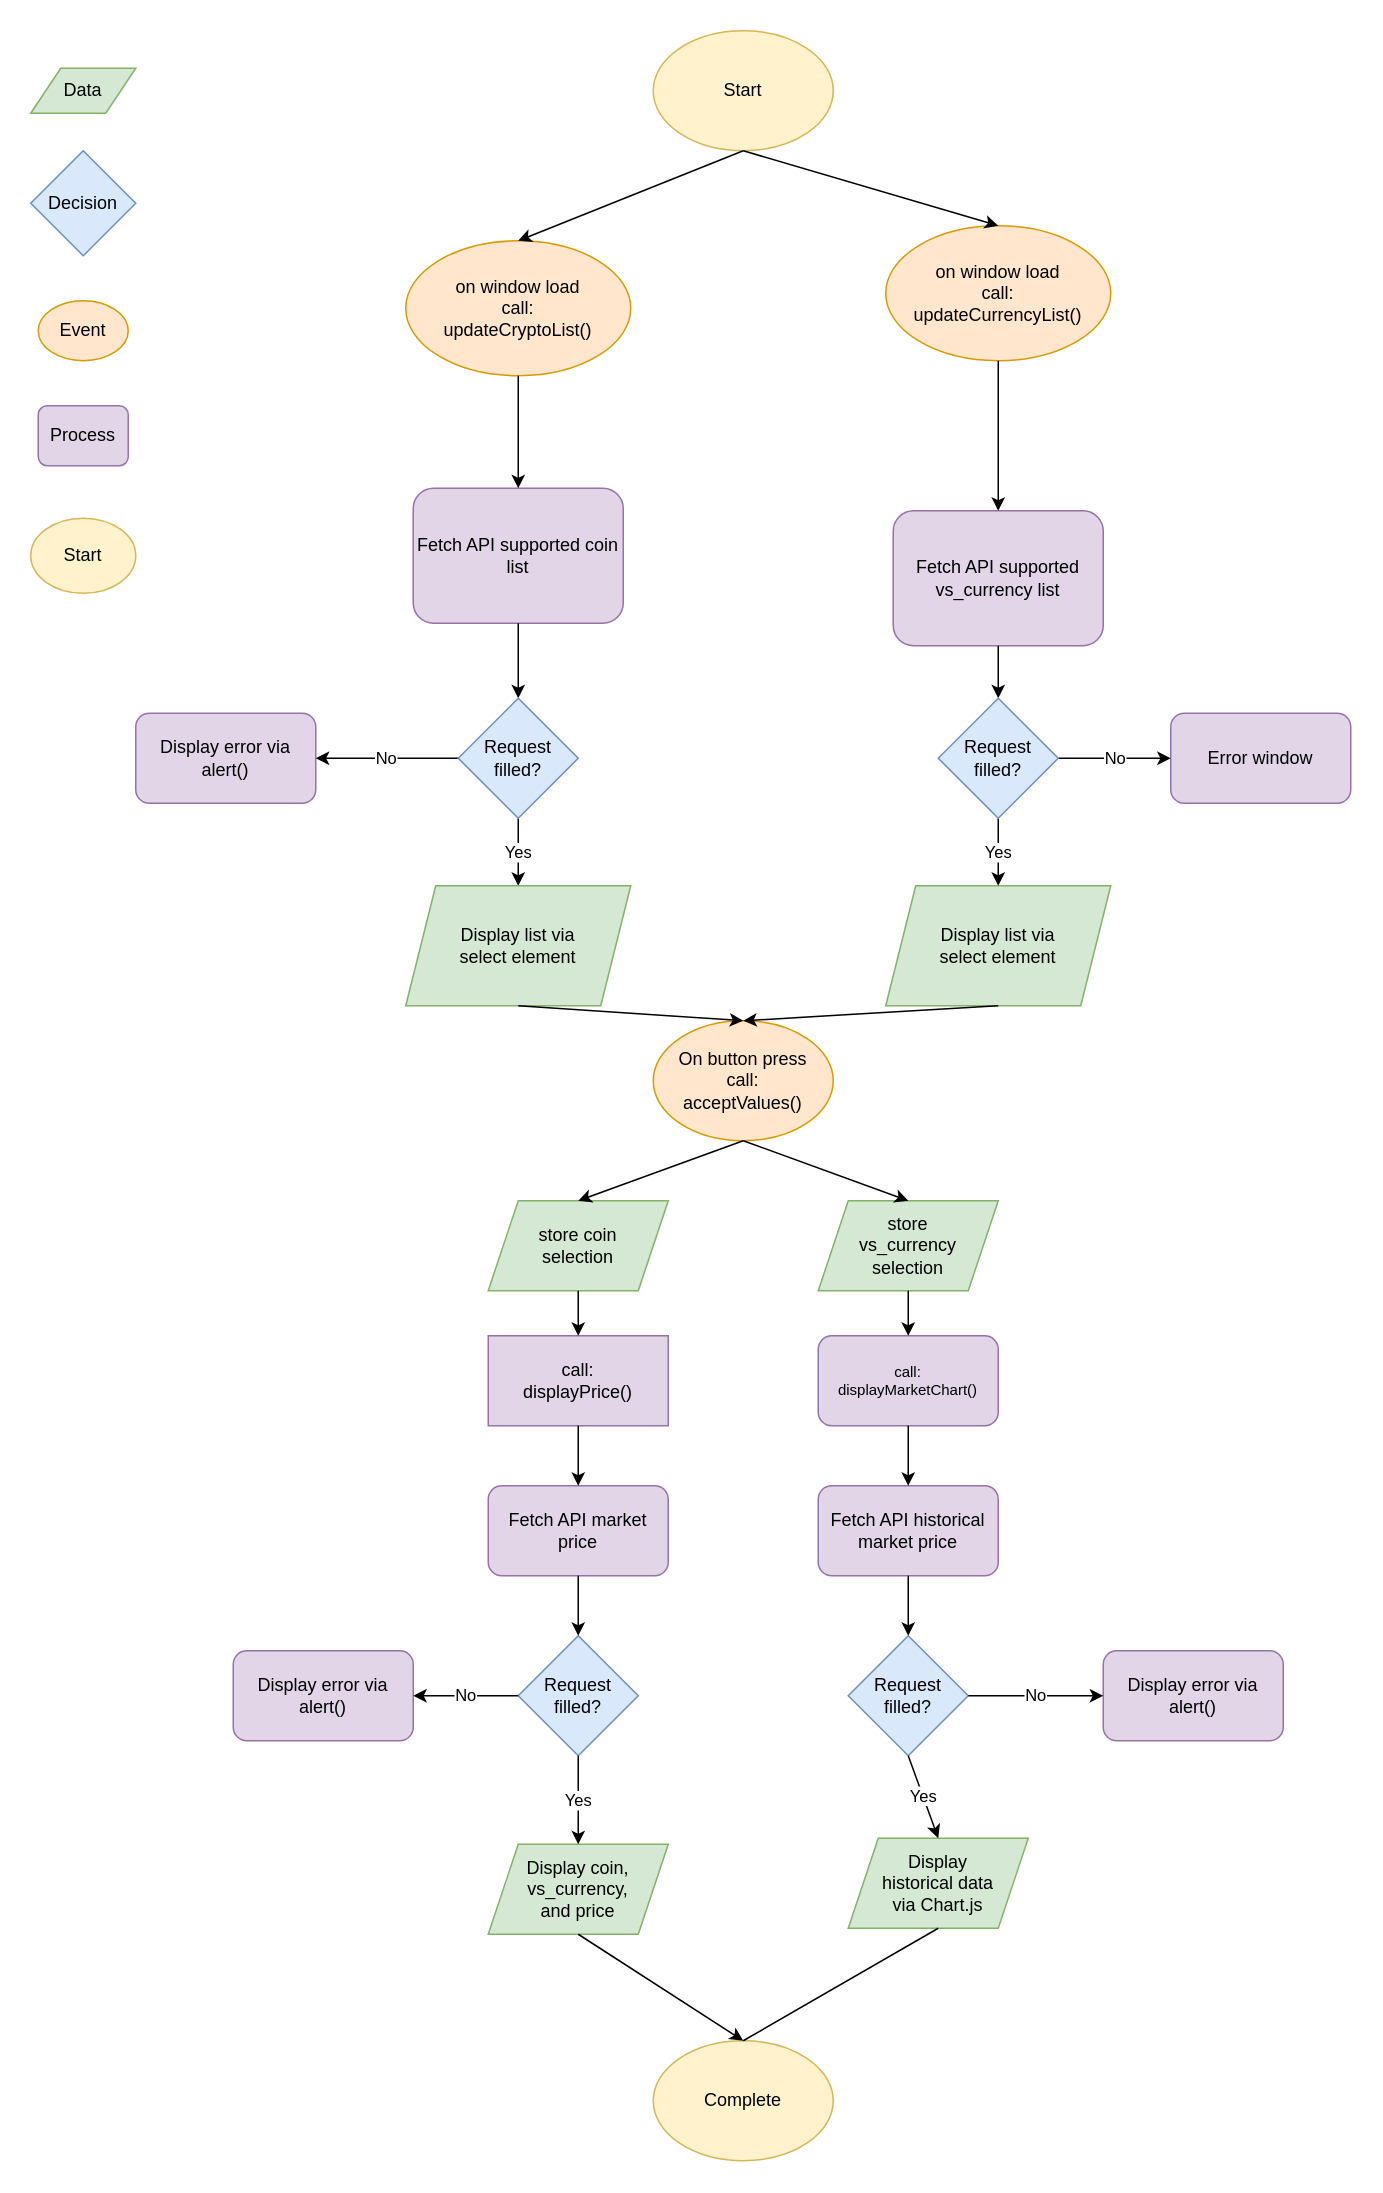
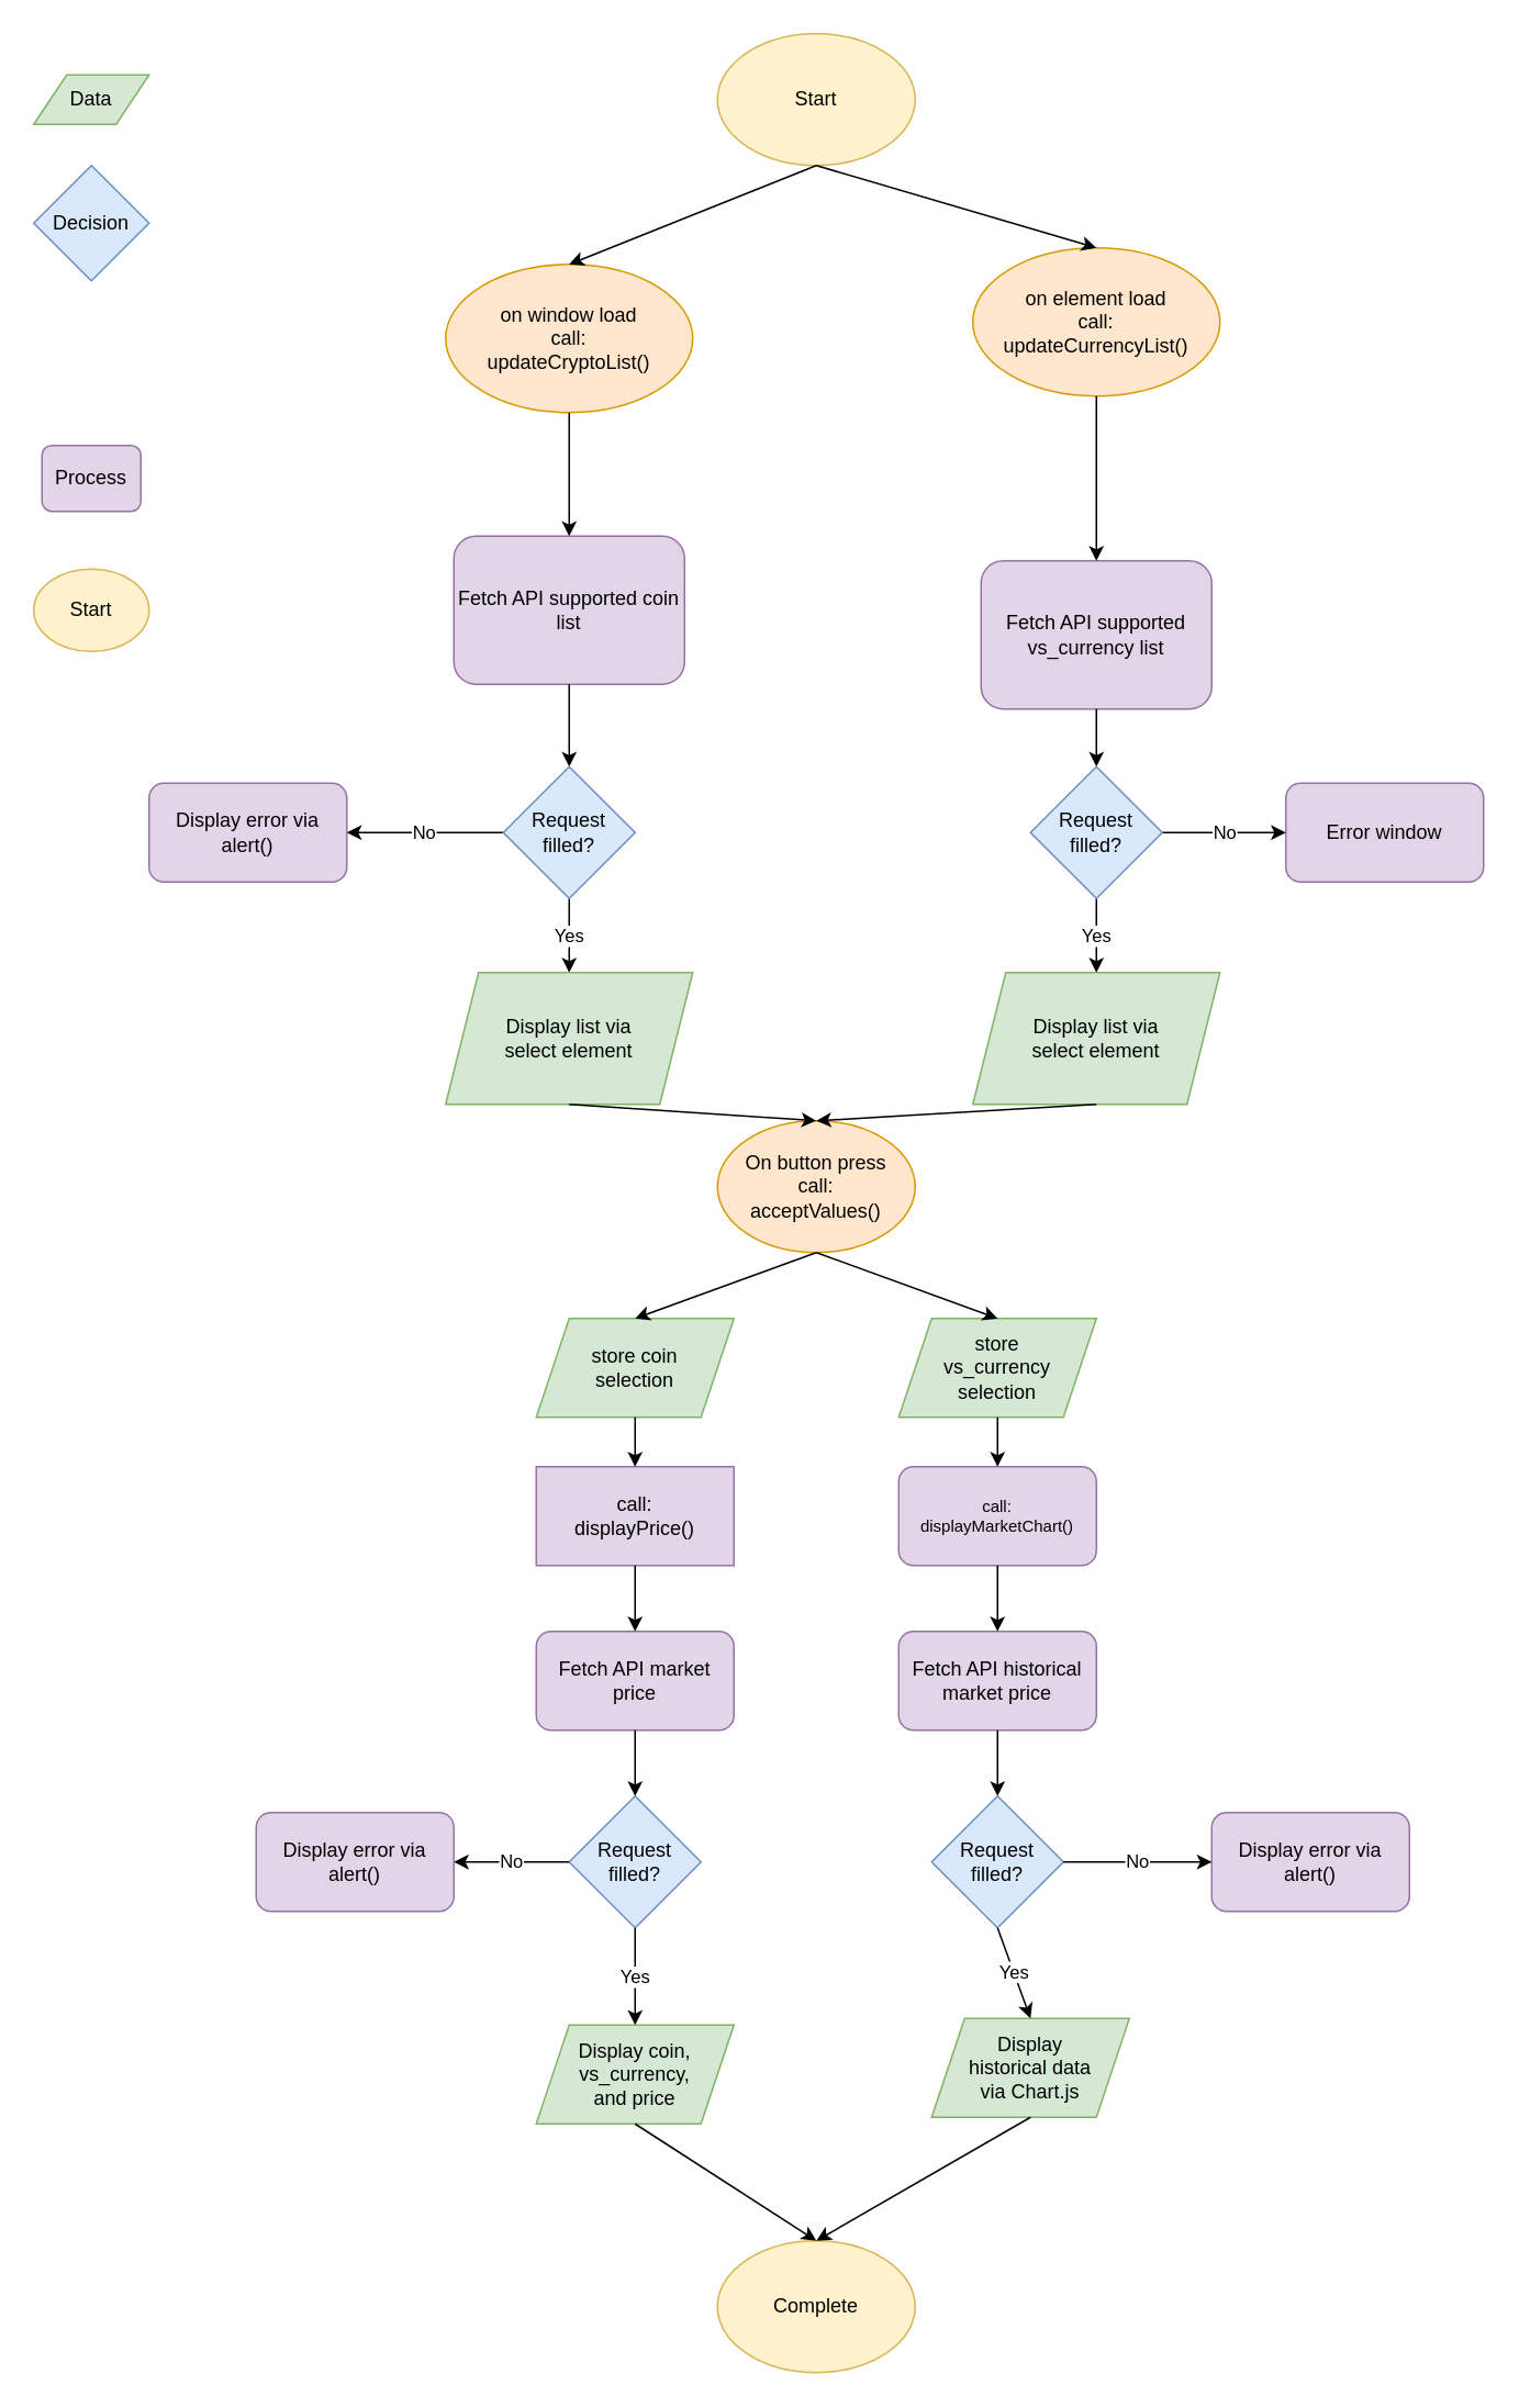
- <mxCell id="21" value="&lt;div&gt;on window load&lt;br&gt;&lt;/div&gt;&lt;div&gt;call:&lt;/div&gt;updateCurrencyList()" style="ellipse;whiteSpace=wrap;html=1;fillColor=#ffe6cc;strokeColor=#d79b00;" vertex="1" parent="1"><mxGeometry x="590" y="150" width="150" height="90" as="geometry" /></mxCell>
+ <mxCell id="21" value="&lt;div&gt;on element load&lt;br&gt;&lt;/div&gt;&lt;div&gt;call:&lt;/div&gt;updateCurrencyList()" style="ellipse;whiteSpace=wrap;html=1;fillColor=#ffe6cc;strokeColor=#d79b00;" vertex="1" parent="1"><mxGeometry x="590" y="150" width="150" height="90" as="geometry" /></mxCell>
- <mxCell id="20" value="Event" style="ellipse;whiteSpace=wrap;html=1;fillColor=#ffe6cc;strokeColor=#d79b00;" vertex="1" parent="1"><mxGeometry x="25" y="200" width="60" height="40" as="geometry" /></mxCell>
- <mxCell id="57" value="" style="endArrow=none;html=1;entryX=0.5;entryY=0;entryDx=0;entryDy=0;exitX=0.5;exitY=1;exitDx=0;exitDy=0;" edge="1" parent="1" source="27" target="11"><mxGeometry width="50" height="50" relative="1" as="geometry"><mxPoint x="395" y="1200" as="sourcePoint" /><mxPoint x="505" y="1219" as="targetPoint" /></mxGeometry></mxCell>
+ <mxCell id="57" value="" style="endArrow=classic;html=1;entryX=0.5;entryY=0;entryDx=0;entryDy=0;exitX=0.5;exitY=1;exitDx=0;exitDy=0;" edge="1" parent="1" source="27" target="11"><mxGeometry width="50" height="50" relative="1" as="geometry"><mxPoint x="395" y="1200" as="sourcePoint" /><mxPoint x="505" y="1219" as="targetPoint" /></mxGeometry></mxCell>
